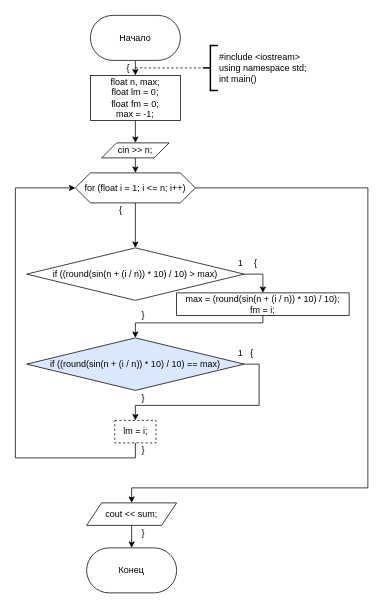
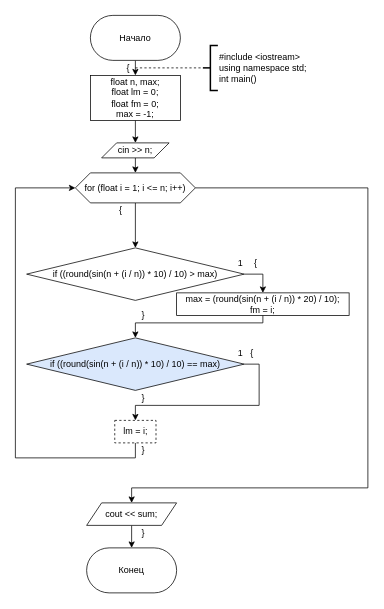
- <mxCell id="21" value="&lt;div&gt;max = (round(sin(n + (i / n)) * 10) / 10);&lt;/div&gt;&lt;div&gt;&lt;span&gt;&#09;&#09;&#09;&lt;/span&gt;fm = i;&lt;/div&gt;" style="rounded=0;whiteSpace=wrap;html=1;" vertex="1" parent="1"><mxGeometry x="235" y="390" width="230" height="30" as="geometry" /></mxCell>
+ <mxCell id="21" value="&lt;div&gt;max = (round(sin(n + (i / n)) * 20) / 10);&lt;/div&gt;&lt;div&gt;&lt;span&gt;&#09;&#09;&#09;&lt;/span&gt;fm = i;&lt;/div&gt;" style="rounded=0;whiteSpace=wrap;html=1;" vertex="1" parent="1"><mxGeometry x="235" y="390" width="230" height="30" as="geometry" /></mxCell>
